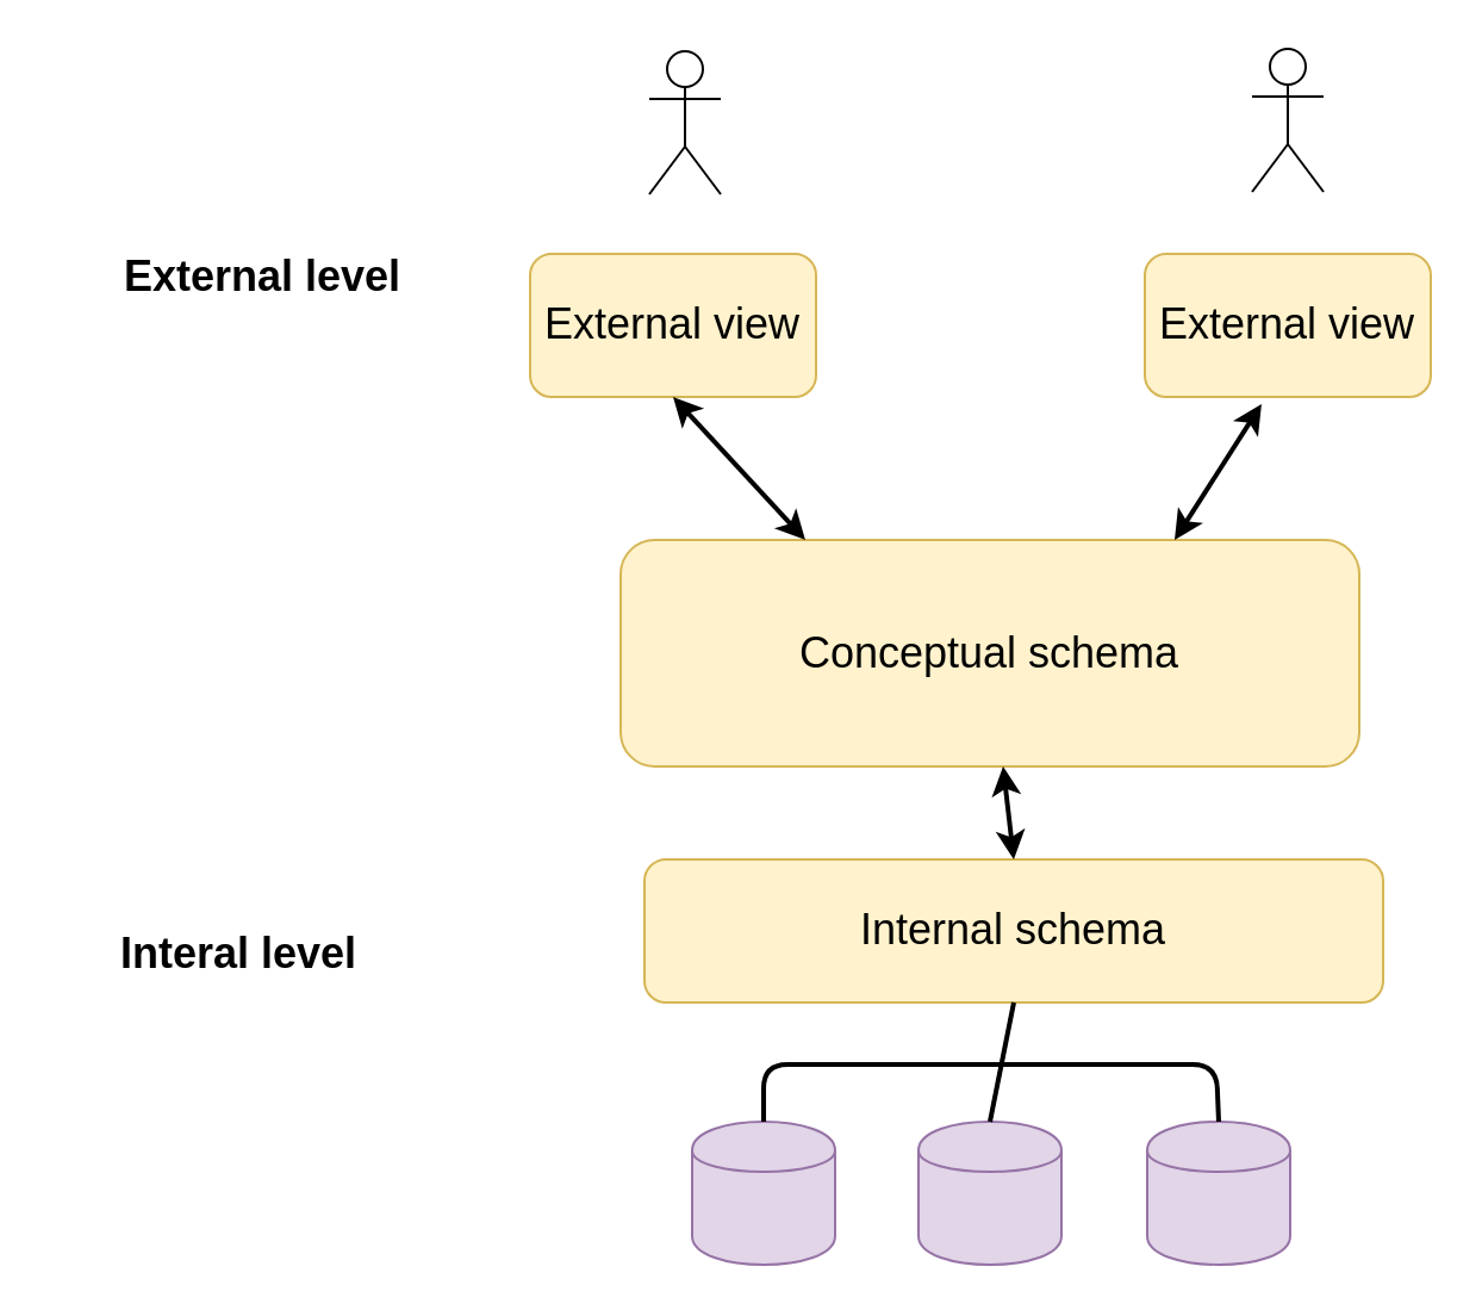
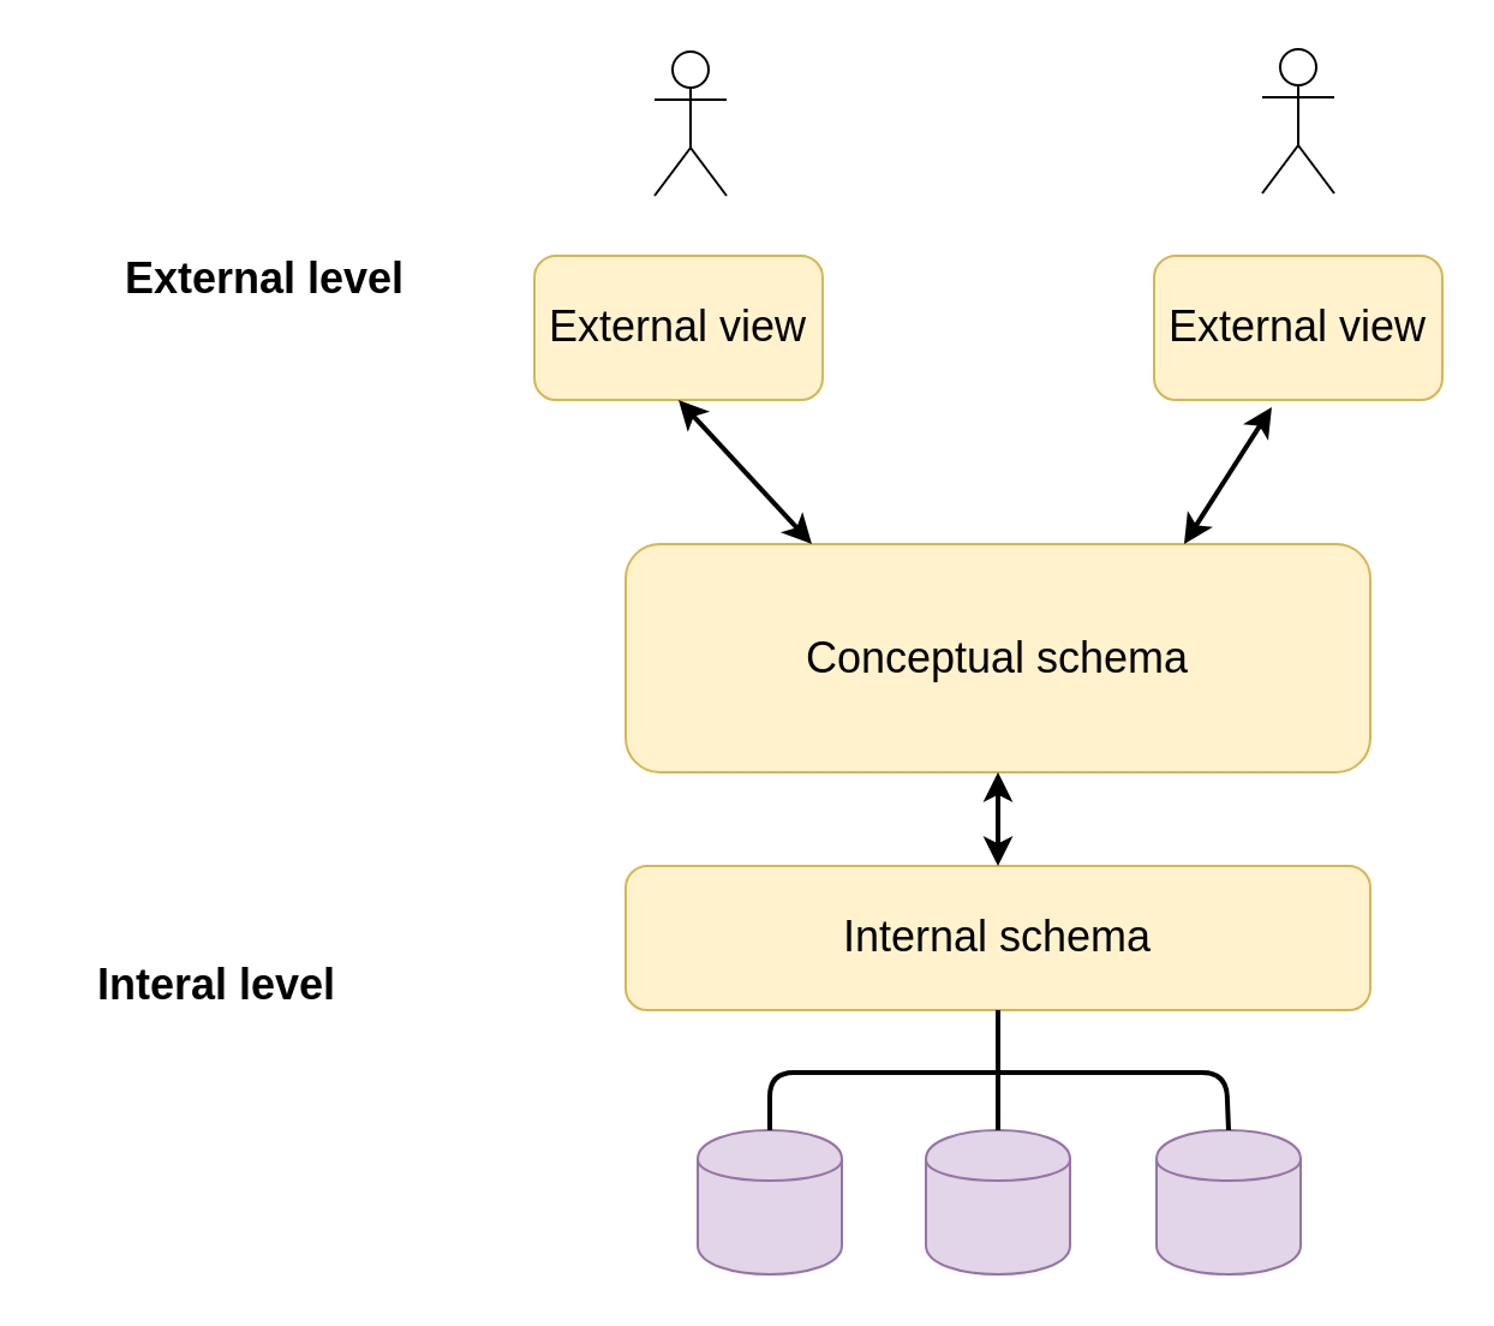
- <mxCell id="7" value="Internal schema" style="rounded=1;whiteSpace=wrap;html=1;fontSize=18;fillColor=#fff2cc;strokeColor=#d6b656;" vertex="1" parent="1"><mxGeometry x="270" y="360" width="310" height="60" as="geometry" /></mxCell>
+ <mxCell id="7" value="Internal schema" style="rounded=1;whiteSpace=wrap;html=1;fontSize=18;fillColor=#fff2cc;strokeColor=#d6b656;" vertex="1" parent="1"><mxGeometry x="260" y="360" width="310" height="60" as="geometry" /></mxCell>
- <mxCell id="18" value="Interal level" style="text;html=1;strokeColor=none;fillColor=none;align=center;verticalAlign=middle;whiteSpace=wrap;rounded=0;fontSize=18;fontStyle=1" vertex="1" parent="1"><mxGeometry x="20" y="390" width="160" height="20" as="geometry" /></mxCell>
+ <mxCell id="18" value="Interal level" style="text;html=1;strokeColor=none;fillColor=none;align=center;verticalAlign=middle;whiteSpace=wrap;rounded=0;fontSize=18;fontStyle=1" vertex="1" parent="1"><mxGeometry x="10" y="400" width="160" height="20" as="geometry" /></mxCell>
